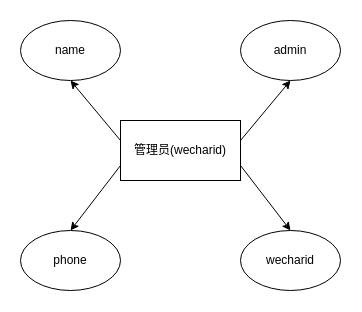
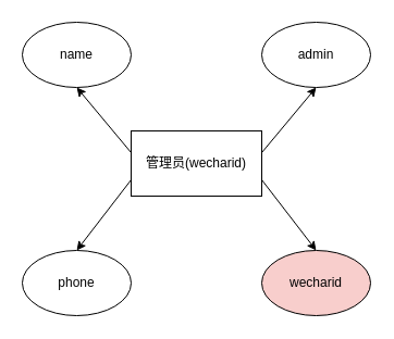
- <mxCell id="9" value="wecharid" style="ellipse;whiteSpace=wrap;html=1;" parent="1" vertex="1"><mxGeometry x="240" y="230" width="100" height="60" as="geometry" /></mxCell>
+ <mxCell id="9" value="wecharid" style="ellipse;whiteSpace=wrap;html=1;fillColor=#f8cecc;" parent="1" vertex="1"><mxGeometry x="240" y="230" width="100" height="60" as="geometry" /></mxCell>
